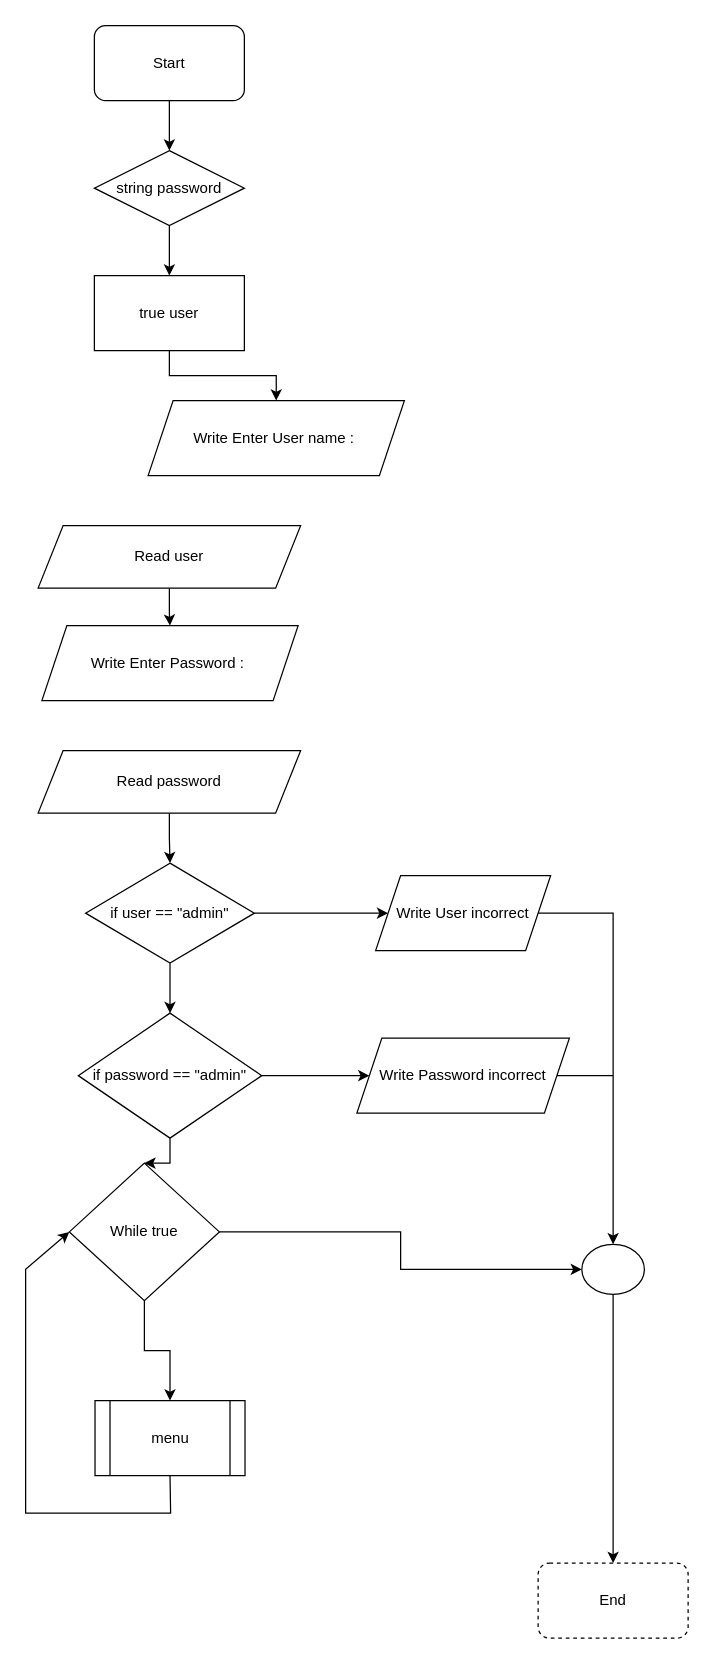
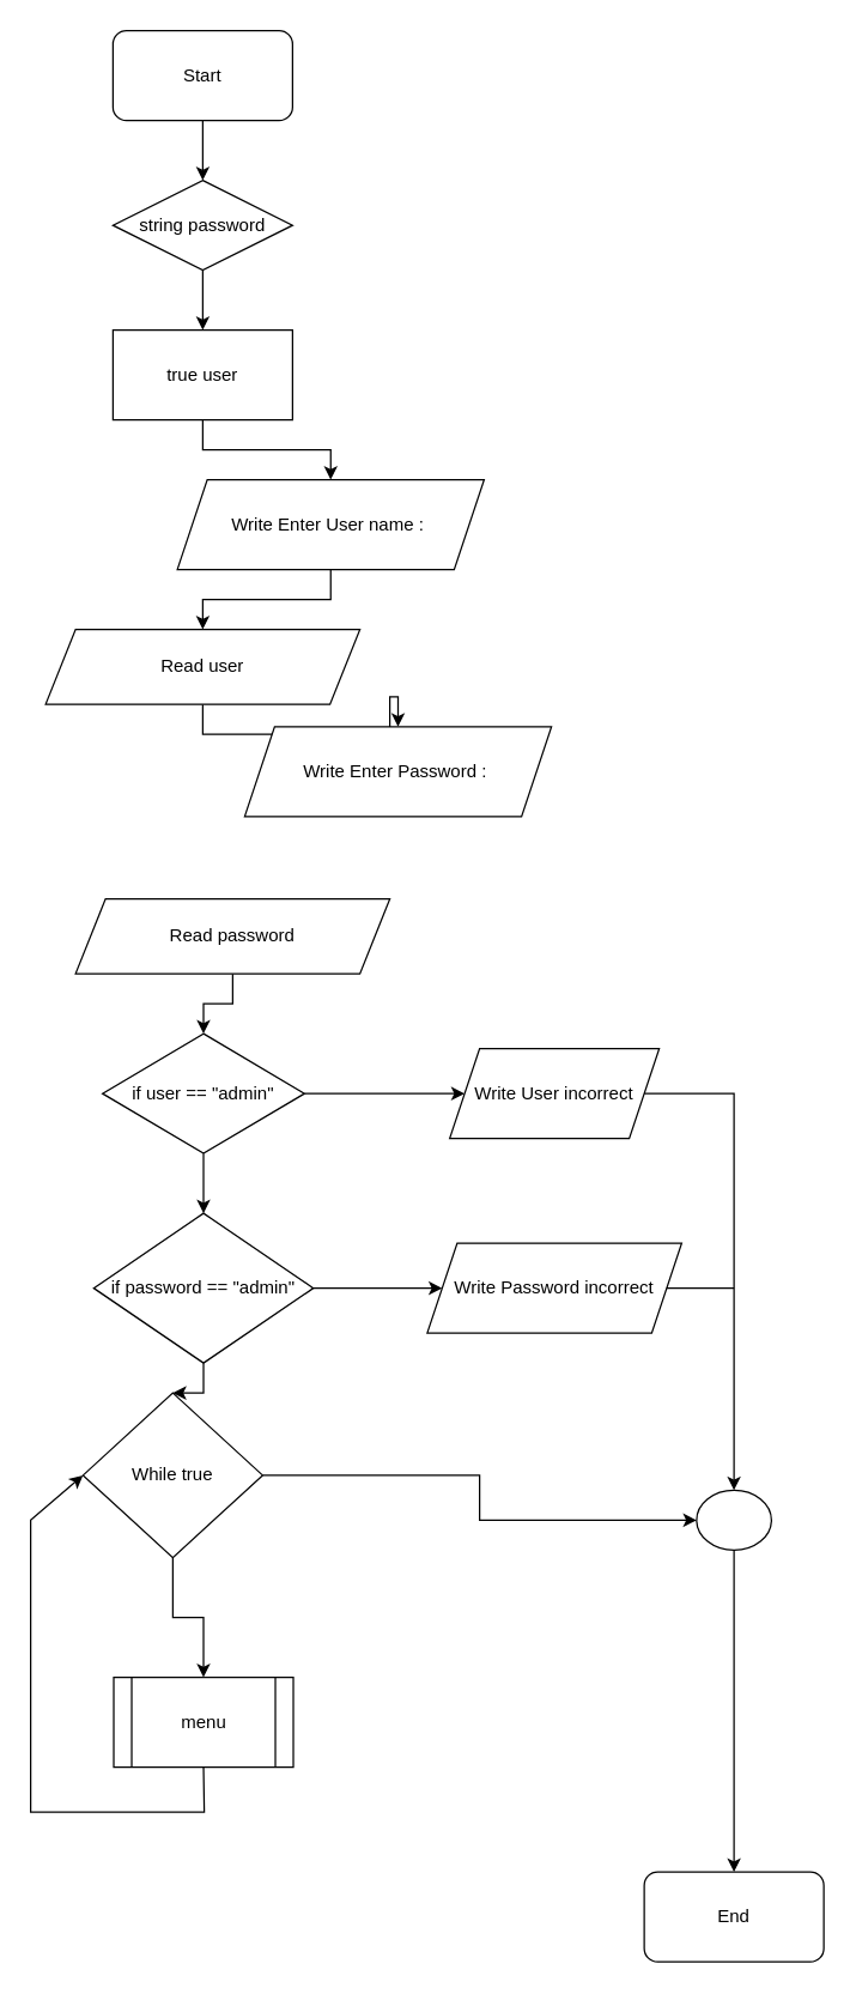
+ <mxCell id="8" value="" style="edgeStyle=orthogonalEdgeStyle;rounded=0;orthogonalLoop=1;jettySize=auto;html=1;" parent="1" source="9" target="11" edge="1"><mxGeometry relative="1" as="geometry" /></mxCell>
- <mxCell id="12" value="Write Enter Password :&amp;nbsp;" style="shape=parallelogram;perimeter=parallelogramPerimeter;whiteSpace=wrap;html=1;fixedSize=1;" parent="1" vertex="1"><mxGeometry x="33" y="500" width="205" height="60" as="geometry" /></mxCell>
+ <mxCell id="12" value="Write Enter Password :&amp;nbsp;" style="shape=parallelogram;perimeter=parallelogramPerimeter;whiteSpace=wrap;html=1;fixedSize=1;" parent="1" vertex="1"><mxGeometry x="163" y="485" width="205" height="60" as="geometry" /></mxCell>
- <mxCell id="14" value="Read password" style="shape=parallelogram;perimeter=parallelogramPerimeter;whiteSpace=wrap;html=1;fixedSize=1;" parent="1" vertex="1"><mxGeometry x="30" y="600" width="210" height="50" as="geometry" /></mxCell>
+ <mxCell id="14" value="Read password" style="shape=parallelogram;perimeter=parallelogramPerimeter;whiteSpace=wrap;html=1;fixedSize=1;" parent="1" vertex="1"><mxGeometry x="50" y="600" width="210" height="50" as="geometry" /></mxCell>
- <mxCell id="29" value="End" style="rounded=1;whiteSpace=wrap;html=1;dashed=1;" parent="1" vertex="1"><mxGeometry x="430" y="1250" width="120" height="60" as="geometry" /></mxCell>
+ <mxCell id="29" value="End" style="rounded=1;whiteSpace=wrap;html=1;" parent="1" vertex="1"><mxGeometry x="430" y="1250" width="120" height="60" as="geometry" /></mxCell>
